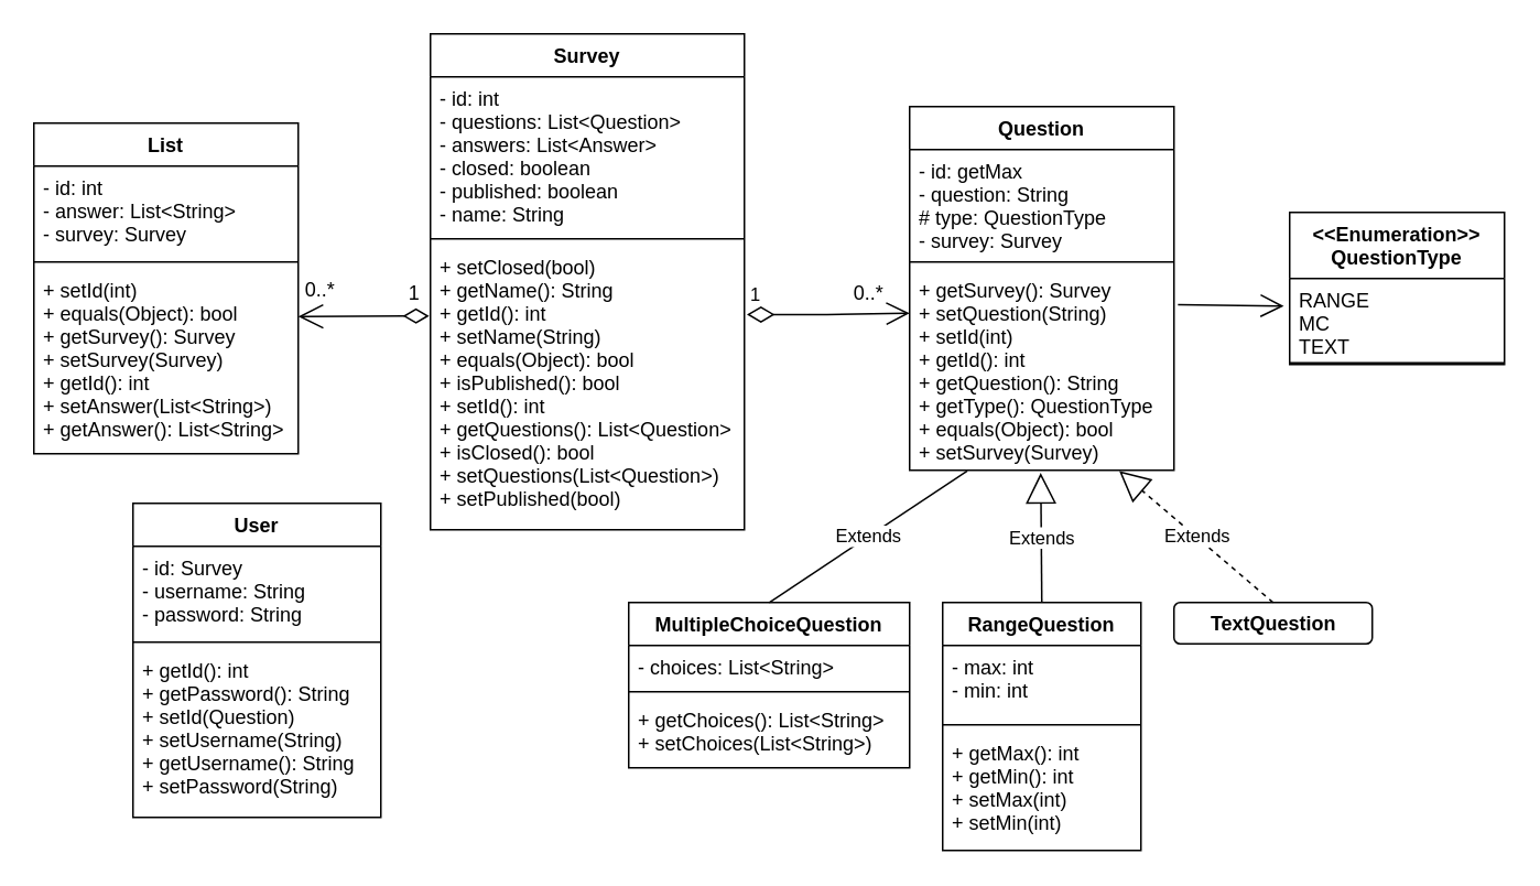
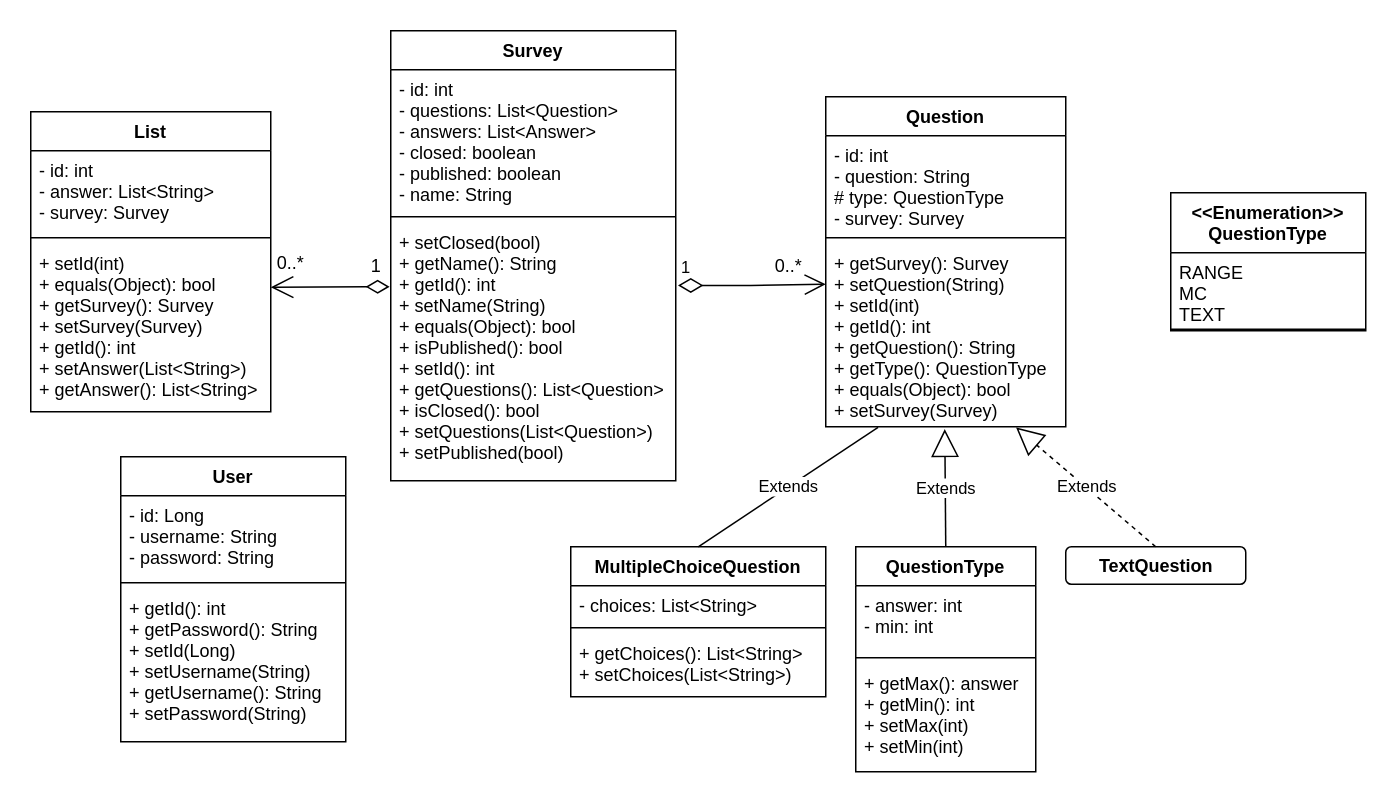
- <mxCell id="7" value="- id: getMax&#10;- question: String&#10;# type: QuestionType&#10;- survey: Survey&#10;" style="text;strokeColor=none;fillColor=none;align=left;verticalAlign=top;spacingLeft=4;spacingRight=4;overflow=hidden;rotatable=0;points=[[0,0.5],[1,0.5]];portConstraint=eastwest;" vertex="1" parent="6"><mxGeometry y="26" width="160" height="64" as="geometry" /></mxCell>
+ <mxCell id="7" value="- id: int&#10;- question: String&#10;# type: QuestionType&#10;- survey: Survey&#10;" style="text;strokeColor=none;fillColor=none;align=left;verticalAlign=top;spacingLeft=4;spacingRight=4;overflow=hidden;rotatable=0;points=[[0,0.5],[1,0.5]];portConstraint=eastwest;" vertex="1" parent="6"><mxGeometry y="26" width="160" height="64" as="geometry" /></mxCell>
- <mxCell id="33" value="" style="endArrow=open;endFill=1;endSize=12;html=1;rounded=0;exitX=1.015;exitY=0.179;exitDx=0;exitDy=0;exitPerimeter=0;entryX=-0.027;entryY=0.333;entryDx=0;entryDy=0;entryPerimeter=0;" edge="1" parent="1" source="9" target="23"><mxGeometry width="160" relative="1" as="geometry"><mxPoint x="790" y="258.58" as="sourcePoint" /><mxPoint x="950" y="258.58" as="targetPoint" /></mxGeometry></mxCell>
- <mxCell id="15" value="- id: Survey&#10;- username: String&#10;- password: String&#10;&#10;" style="text;strokeColor=none;fillColor=none;align=left;verticalAlign=top;spacingLeft=4;spacingRight=4;overflow=hidden;rotatable=0;points=[[0,0.5],[1,0.5]];portConstraint=eastwest;" vertex="1" parent="14"><mxGeometry y="26" width="150" height="54" as="geometry" /></mxCell>
+ <mxCell id="15" value="- id: Long&#10;- username: String&#10;- password: String&#10;&#10;" style="text;strokeColor=none;fillColor=none;align=left;verticalAlign=top;spacingLeft=4;spacingRight=4;overflow=hidden;rotatable=0;points=[[0,0.5],[1,0.5]];portConstraint=eastwest;" vertex="1" parent="14"><mxGeometry y="26" width="150" height="54" as="geometry" /></mxCell>
- <mxCell id="18" value="RangeQuestion" style="swimlane;fontStyle=1;align=center;verticalAlign=top;childLayout=stackLayout;horizontal=1;startSize=26;horizontalStack=0;resizeParent=1;resizeParentMax=0;resizeLast=0;collapsible=0;marginBottom=0;" vertex="1" parent="1"><mxGeometry x="570" y="364" width="120" height="150" as="geometry" /></mxCell>
+ <mxCell id="18" value="QuestionType" style="swimlane;fontStyle=1;align=center;verticalAlign=top;childLayout=stackLayout;horizontal=1;startSize=26;horizontalStack=0;resizeParent=1;resizeParentMax=0;resizeLast=0;collapsible=0;marginBottom=0;" vertex="1" parent="1"><mxGeometry x="570" y="364" width="120" height="150" as="geometry" /></mxCell>
- <mxCell id="19" value="- max: int&#10;- min: int&#10;" style="text;strokeColor=none;fillColor=none;align=left;verticalAlign=top;spacingLeft=4;spacingRight=4;overflow=hidden;rotatable=0;points=[[0,0.5],[1,0.5]];portConstraint=eastwest;" vertex="1" parent="18"><mxGeometry y="26" width="120" height="44" as="geometry" /></mxCell>
+ <mxCell id="19" value="- answer: int&#10;- min: int&#10;" style="text;strokeColor=none;fillColor=none;align=left;verticalAlign=top;spacingLeft=4;spacingRight=4;overflow=hidden;rotatable=0;points=[[0,0.5],[1,0.5]];portConstraint=eastwest;" vertex="1" parent="18"><mxGeometry y="26" width="120" height="44" as="geometry" /></mxCell>
- <mxCell id="17" value="+ getId(): int&#10;+ getPassword(): String&#10;+ setId(Question)&#10;+ setUsername(String)&#10;+ getUsername(): String&#10;+ setPassword(String)&#10;&#10;" style="text;strokeColor=none;fillColor=none;align=left;verticalAlign=top;spacingLeft=4;spacingRight=4;overflow=hidden;rotatable=0;points=[[0,0.5],[1,0.5]];portConstraint=eastwest;" vertex="1" parent="14"><mxGeometry y="88" width="150" height="102" as="geometry" /></mxCell>
+ <mxCell id="17" value="+ getId(): int&#10;+ getPassword(): String&#10;+ setId(Long)&#10;+ setUsername(String)&#10;+ getUsername(): String&#10;+ setPassword(String)&#10;&#10;" style="text;strokeColor=none;fillColor=none;align=left;verticalAlign=top;spacingLeft=4;spacingRight=4;overflow=hidden;rotatable=0;points=[[0,0.5],[1,0.5]];portConstraint=eastwest;" vertex="1" parent="14"><mxGeometry y="88" width="150" height="102" as="geometry" /></mxCell>
- <mxCell id="21" value="+ getMax(): int&#10;+ getMin(): int&#10;+ setMax(int)&#10;+ setMin(int)&#10;" style="text;strokeColor=none;fillColor=none;align=left;verticalAlign=top;spacingLeft=4;spacingRight=4;overflow=hidden;rotatable=0;points=[[0,0.5],[1,0.5]];portConstraint=eastwest;" vertex="1" parent="18"><mxGeometry y="78" width="120" height="72" as="geometry" /></mxCell>
+ <mxCell id="21" value="+ getMax(): answer&#10;+ getMin(): int&#10;+ setMax(int)&#10;+ setMin(int)&#10;" style="text;strokeColor=none;fillColor=none;align=left;verticalAlign=top;spacingLeft=4;spacingRight=4;overflow=hidden;rotatable=0;points=[[0,0.5],[1,0.5]];portConstraint=eastwest;" vertex="1" parent="18"><mxGeometry y="78" width="120" height="72" as="geometry" /></mxCell>
